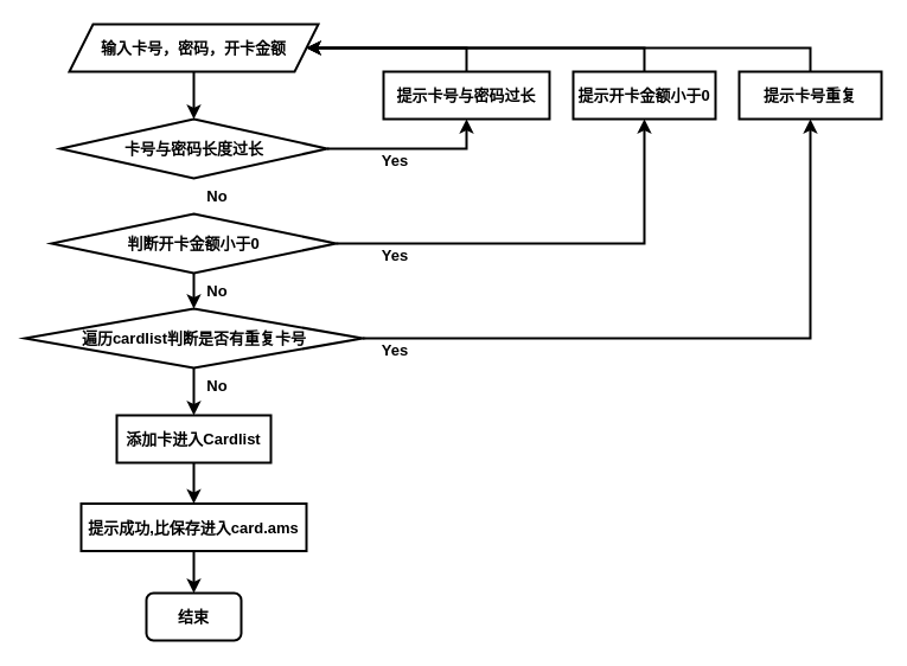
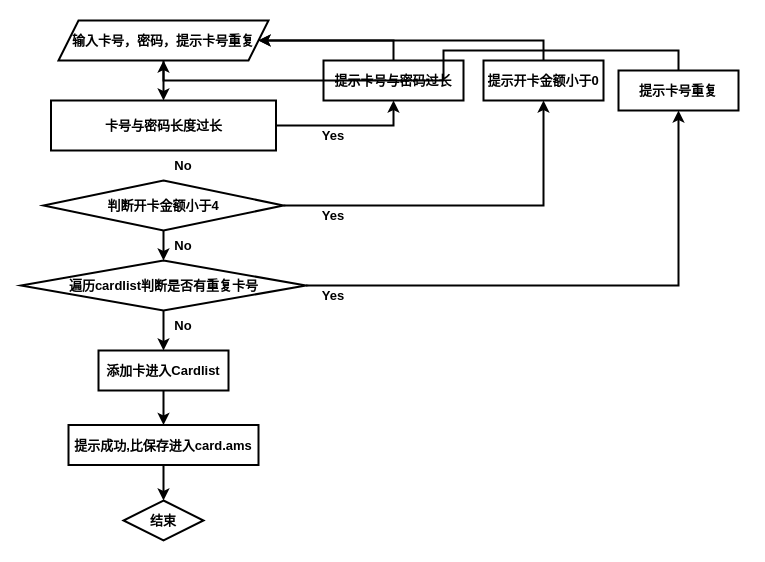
- <mxCell id="3" value="&lt;b&gt;输入卡号，密码，开卡金额&lt;/b&gt;" style="shape=parallelogram;perimeter=parallelogramPerimeter;whiteSpace=wrap;html=1;fixedSize=1;strokeWidth=2;fontSize=13;" parent="1" vertex="1"><mxGeometry x="58" y="20" width="210" height="40" as="geometry" /></mxCell>
+ <mxCell id="3" value="&lt;b&gt;输入卡号，密码，提示卡号重复&lt;/b&gt;" style="shape=parallelogram;perimeter=parallelogramPerimeter;whiteSpace=wrap;html=1;fixedSize=1;strokeWidth=2;fontSize=13;" parent="1" vertex="1"><mxGeometry x="58" y="20" width="210" height="40" as="geometry" /></mxCell>
- <mxCell id="19" value="&lt;b&gt;提示卡号重复&lt;/b&gt;" style="rounded=0;whiteSpace=wrap;html=1;strokeWidth=2;fontSize=13;" parent="1" vertex="1"><mxGeometry x="623" y="60" width="120" height="40" as="geometry" /></mxCell>
+ <mxCell id="19" value="&lt;b&gt;提示卡号重复&lt;/b&gt;" style="rounded=0;whiteSpace=wrap;html=1;strokeWidth=2;fontSize=13;" parent="1" vertex="1"><mxGeometry x="618" y="70" width="120" height="40" as="geometry" /></mxCell>
- <mxCell id="5" value="&lt;b&gt;卡号与密码长度过长&lt;/b&gt;" style="rhombus;whiteSpace=wrap;html=1;strokeWidth=2;fontSize=13;" parent="1" vertex="1"><mxGeometry x="50.5" y="100" width="225" height="50" as="geometry" /></mxCell>
+ <mxCell id="5" value="&lt;b&gt;卡号与密码长度过长&lt;/b&gt;" style="whiteSpace=wrap;html=1;strokeWidth=2;fontSize=13;rounded=0;" parent="1" vertex="1"><mxGeometry x="50.5" y="100" width="225" height="50" as="geometry" /></mxCell>
- <mxCell id="11" value="&lt;b&gt;判断开卡金额小于0&lt;/b&gt;" style="rhombus;whiteSpace=wrap;html=1;strokeWidth=2;fontSize=13;" parent="1" vertex="1"><mxGeometry x="43" y="180" width="240" height="50" as="geometry" /></mxCell>
+ <mxCell id="11" value="&lt;b&gt;判断开卡金额小于4&lt;/b&gt;" style="rhombus;whiteSpace=wrap;html=1;strokeWidth=2;fontSize=13;" parent="1" vertex="1"><mxGeometry x="43" y="180" width="240" height="50" as="geometry" /></mxCell>
- <mxCell id="28" value="&lt;b&gt;结束&lt;/b&gt;" style="rounded=1;whiteSpace=wrap;html=1;strokeWidth=2;fontSize=13;" parent="1" vertex="1"><mxGeometry x="123" y="500" width="80" height="40" as="geometry" /></mxCell>
+ <mxCell id="28" value="&lt;b&gt;结束&lt;/b&gt;" style="rhombus;whiteSpace=wrap;html=1;strokeWidth=2;fontSize=13;" parent="1" vertex="1"><mxGeometry x="123" y="500" width="80" height="40" as="geometry" /></mxCell>
